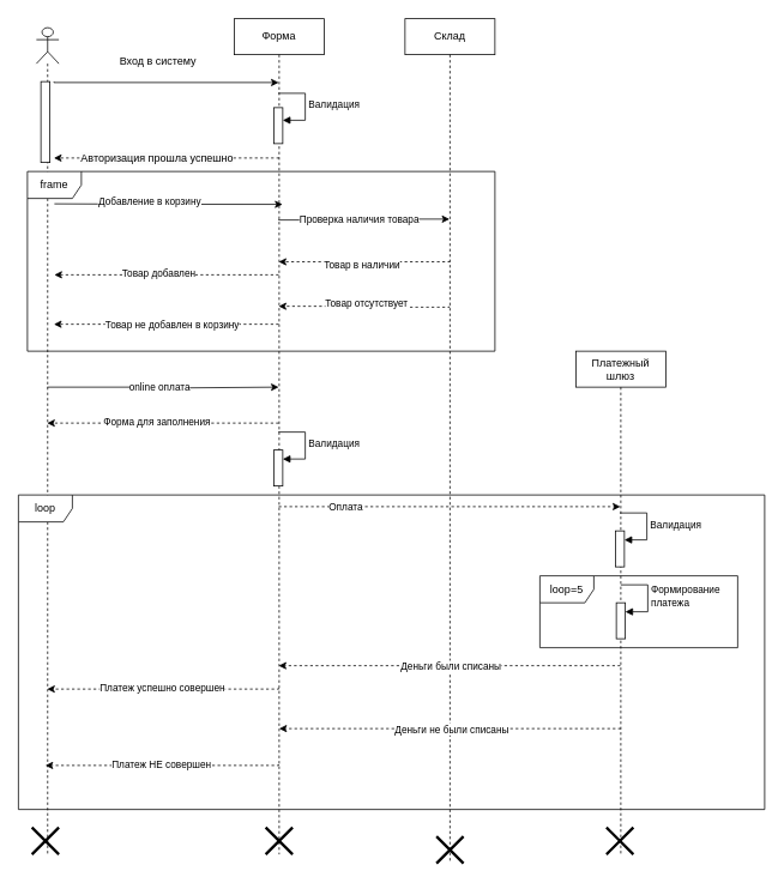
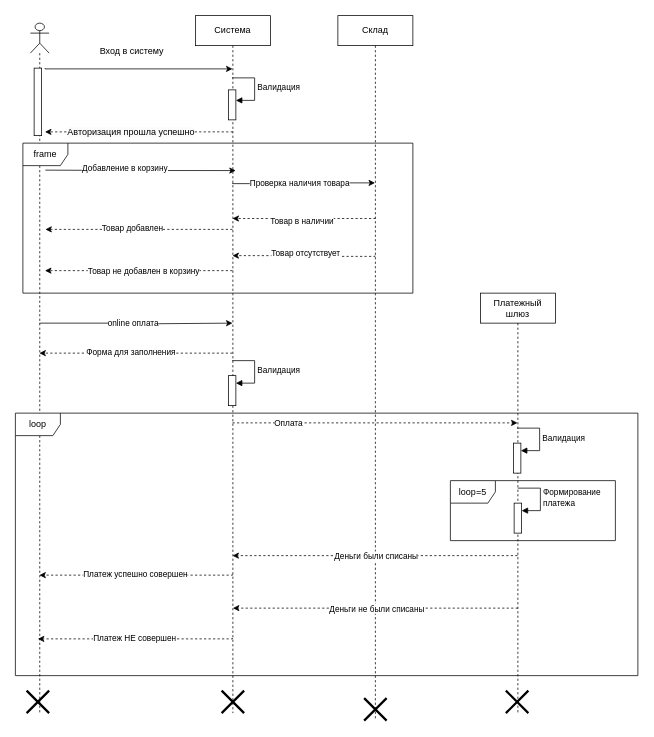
- <mxCell id="38" value="Форма" style="shape=umlLifeline;perimeter=lifelinePerimeter;whiteSpace=wrap;html=1;container=1;dropTarget=0;collapsible=0;recursiveResize=0;outlineConnect=0;portConstraint=eastwest;newEdgeStyle={&quot;curved&quot;:0,&quot;rounded&quot;:0};" vertex="1" parent="1"><mxGeometry x="260" y="20" width="100" height="930" as="geometry" /></mxCell>
+ <mxCell id="38" value="Система" style="shape=umlLifeline;perimeter=lifelinePerimeter;whiteSpace=wrap;html=1;container=1;dropTarget=0;collapsible=0;recursiveResize=0;outlineConnect=0;portConstraint=eastwest;newEdgeStyle={&quot;curved&quot;:0,&quot;rounded&quot;:0};" vertex="1" parent="1"><mxGeometry x="260" y="20" width="100" height="930" as="geometry" /></mxCell>
